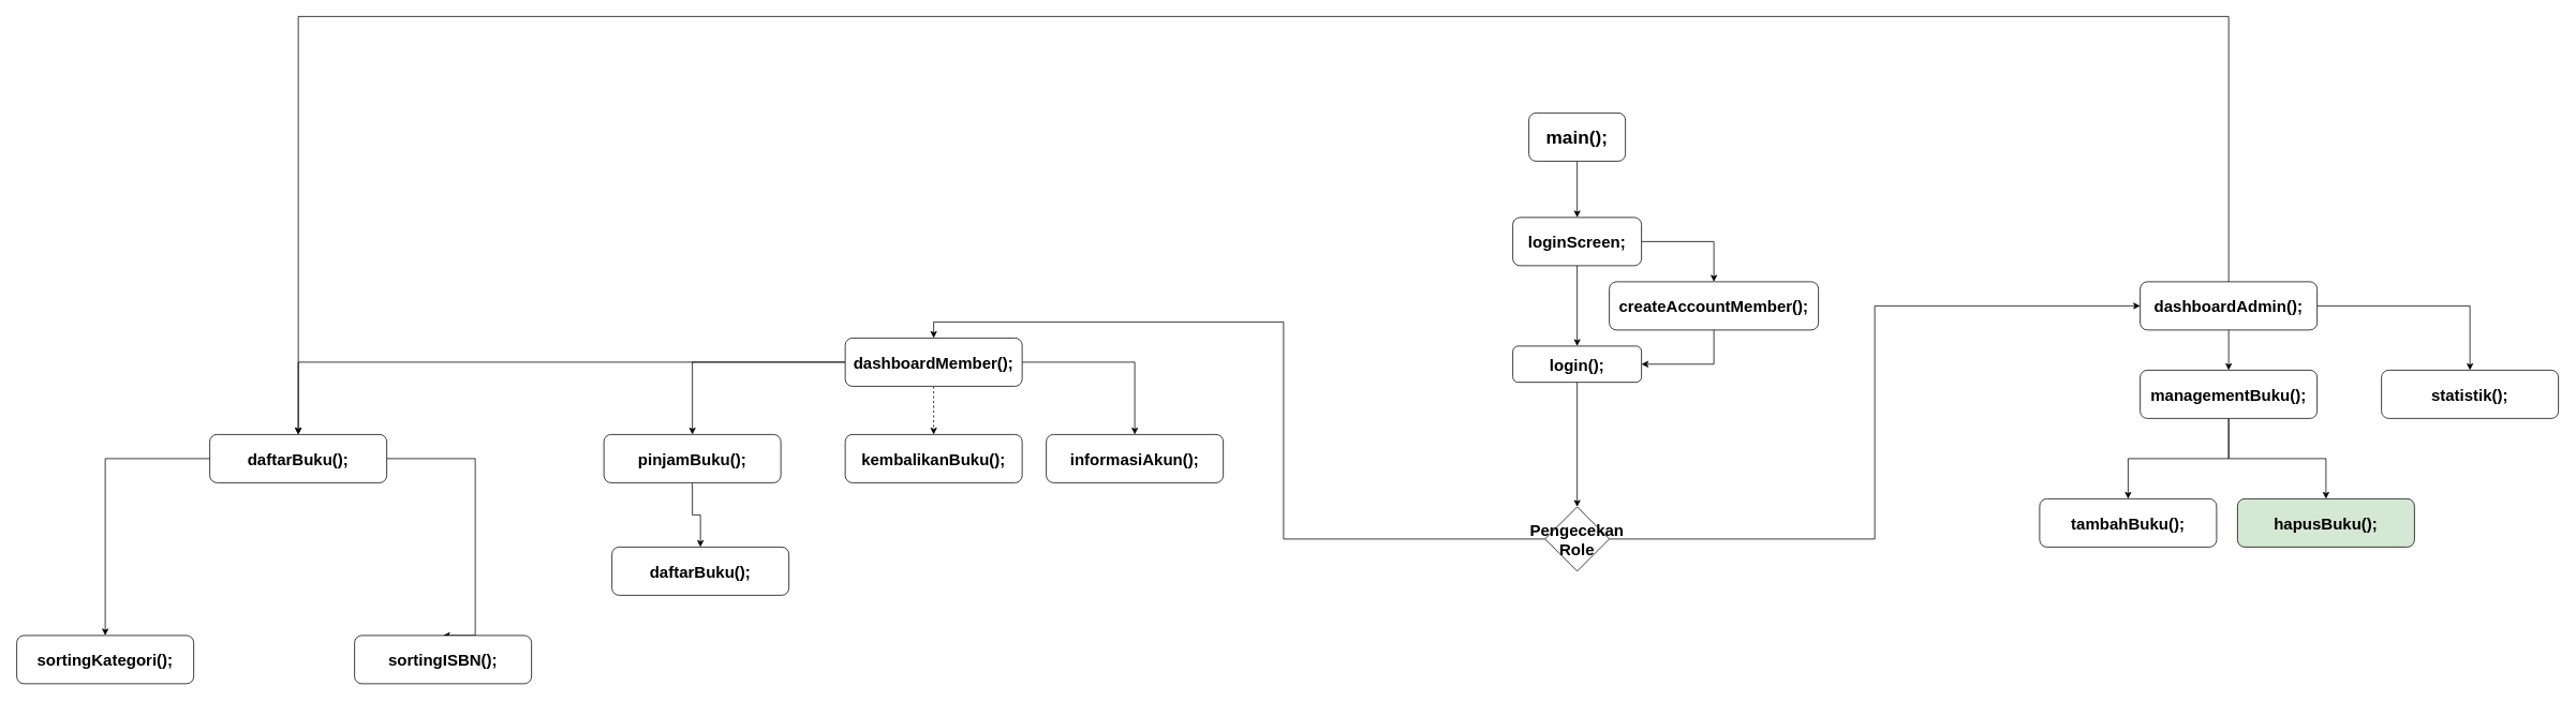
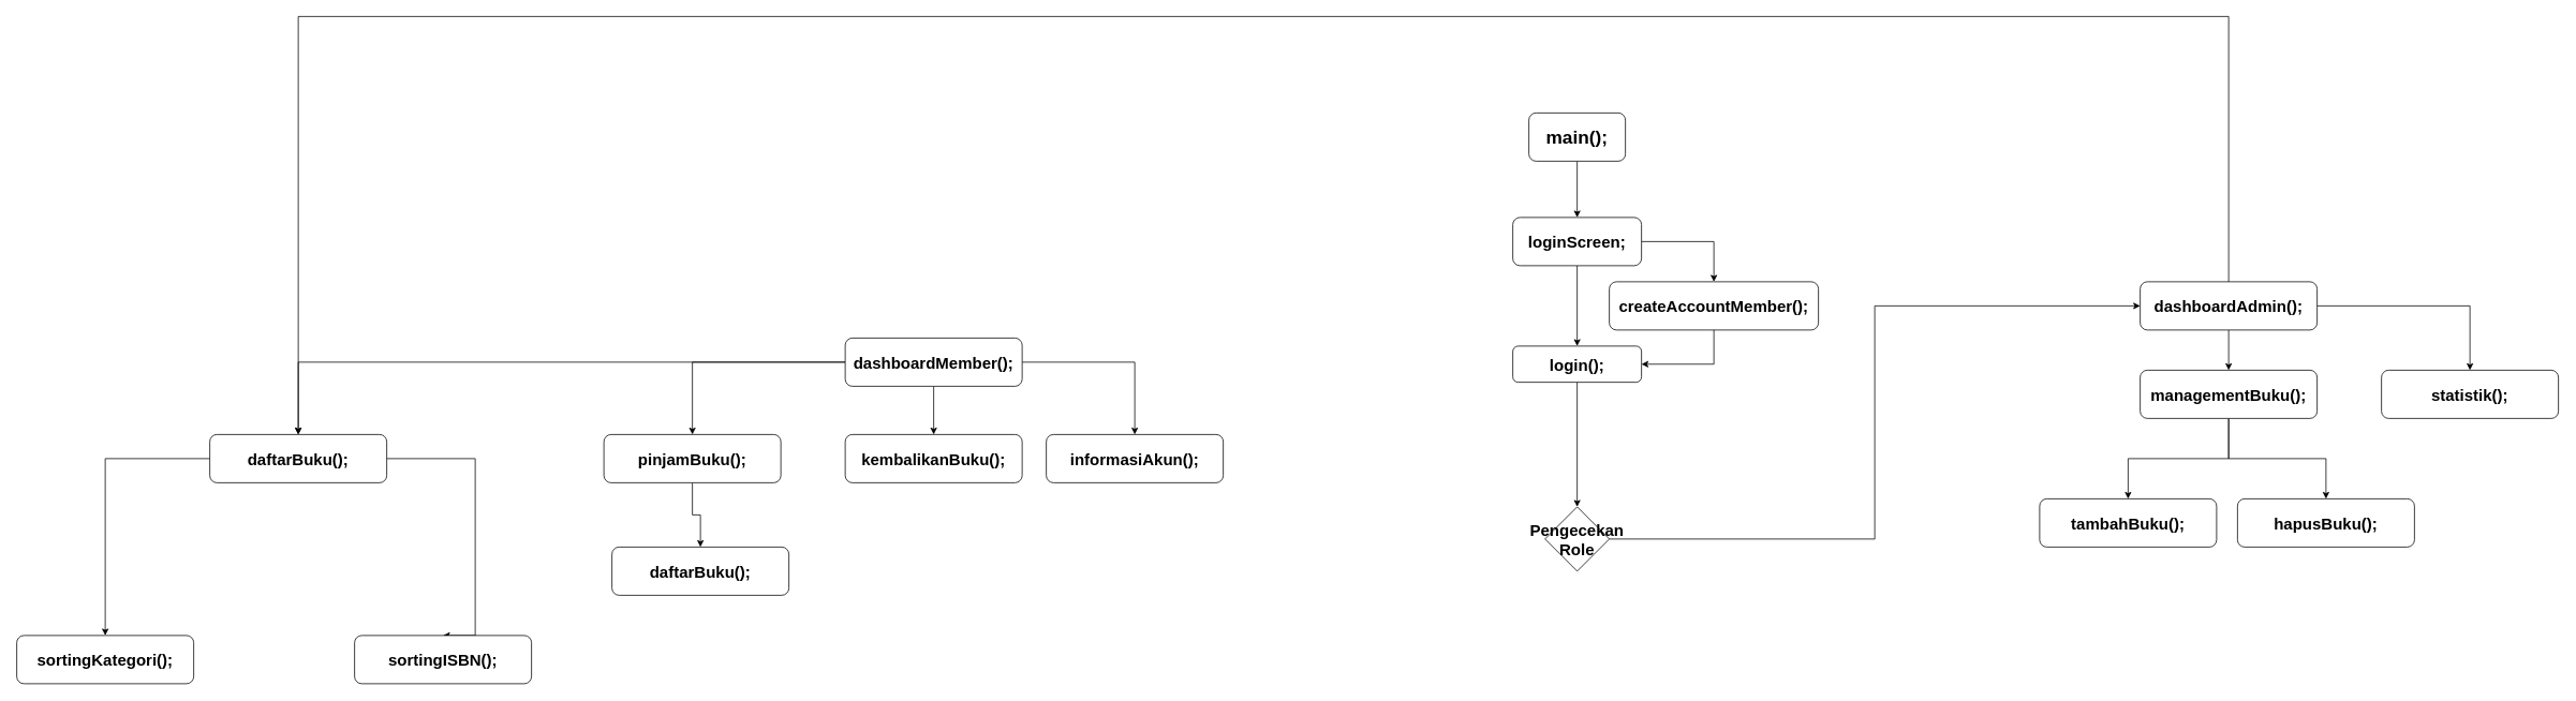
- <mxCell id="11" style="edgeStyle=orthogonalEdgeStyle;rounded=0;orthogonalLoop=1;jettySize=auto;html=1;entryX=0.5;entryY=0;entryDx=0;entryDy=0;" edge="1" parent="1" source="13" target="22"><mxGeometry relative="1" as="geometry" /></mxCell>
- <mxCell id="18" style="edgeStyle=orthogonalEdgeStyle;rounded=0;orthogonalLoop=1;jettySize=auto;html=1;dashed=1;" edge="1" parent="1" source="22" target="25"><mxGeometry relative="1" as="geometry" /></mxCell>
+ <mxCell id="18" style="edgeStyle=orthogonalEdgeStyle;rounded=0;orthogonalLoop=1;jettySize=auto;html=1;" edge="1" parent="1" source="22" target="25"><mxGeometry relative="1" as="geometry" /></mxCell>
- <mxCell id="34" value="&lt;span style=&quot;font-size: 20px;&quot;&gt;&lt;b&gt;hapusBuku();&lt;/b&gt;&lt;/span&gt;" style="whiteSpace=wrap;html=1;rounded=1;fillColor=#d5e8d4;" vertex="1" parent="1"><mxGeometry x="2781" y="620" width="220" height="60" as="geometry" /></mxCell>
+ <mxCell id="34" value="&lt;span style=&quot;font-size: 20px;&quot;&gt;&lt;b&gt;hapusBuku();&lt;/b&gt;&lt;/span&gt;" style="whiteSpace=wrap;html=1;rounded=1;" vertex="1" parent="1"><mxGeometry x="2781" y="620" width="220" height="60" as="geometry" /></mxCell>
